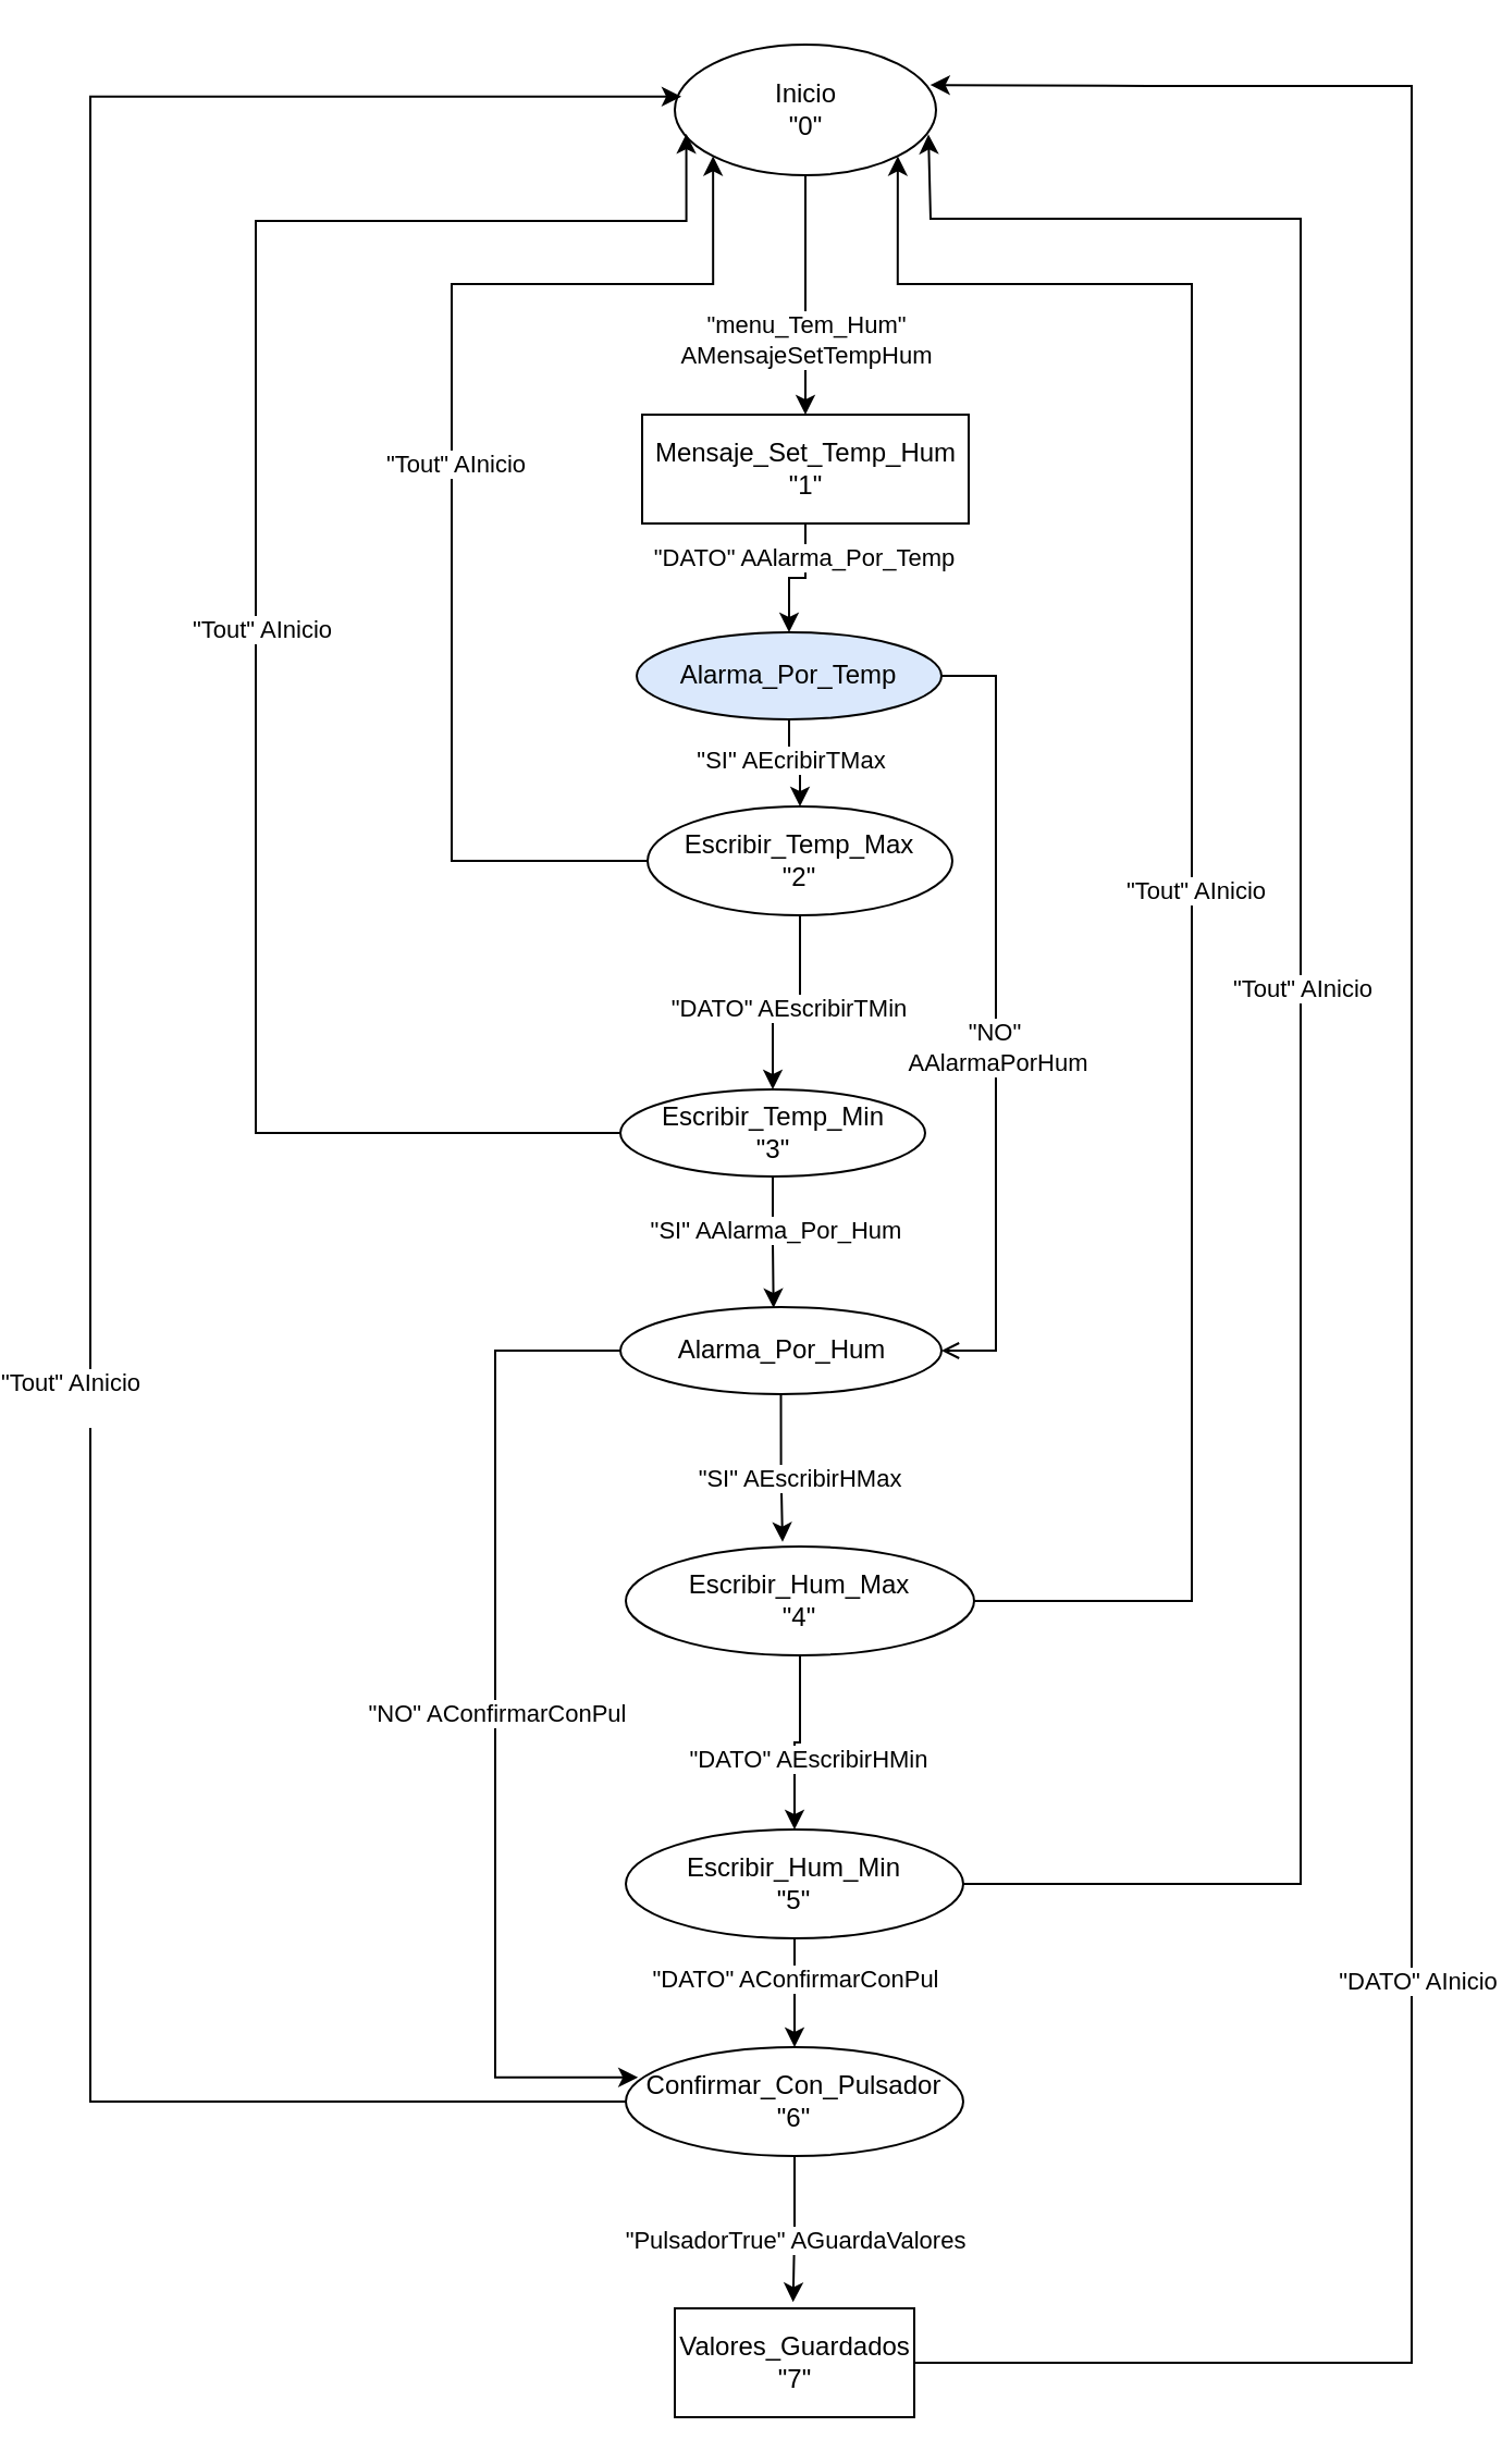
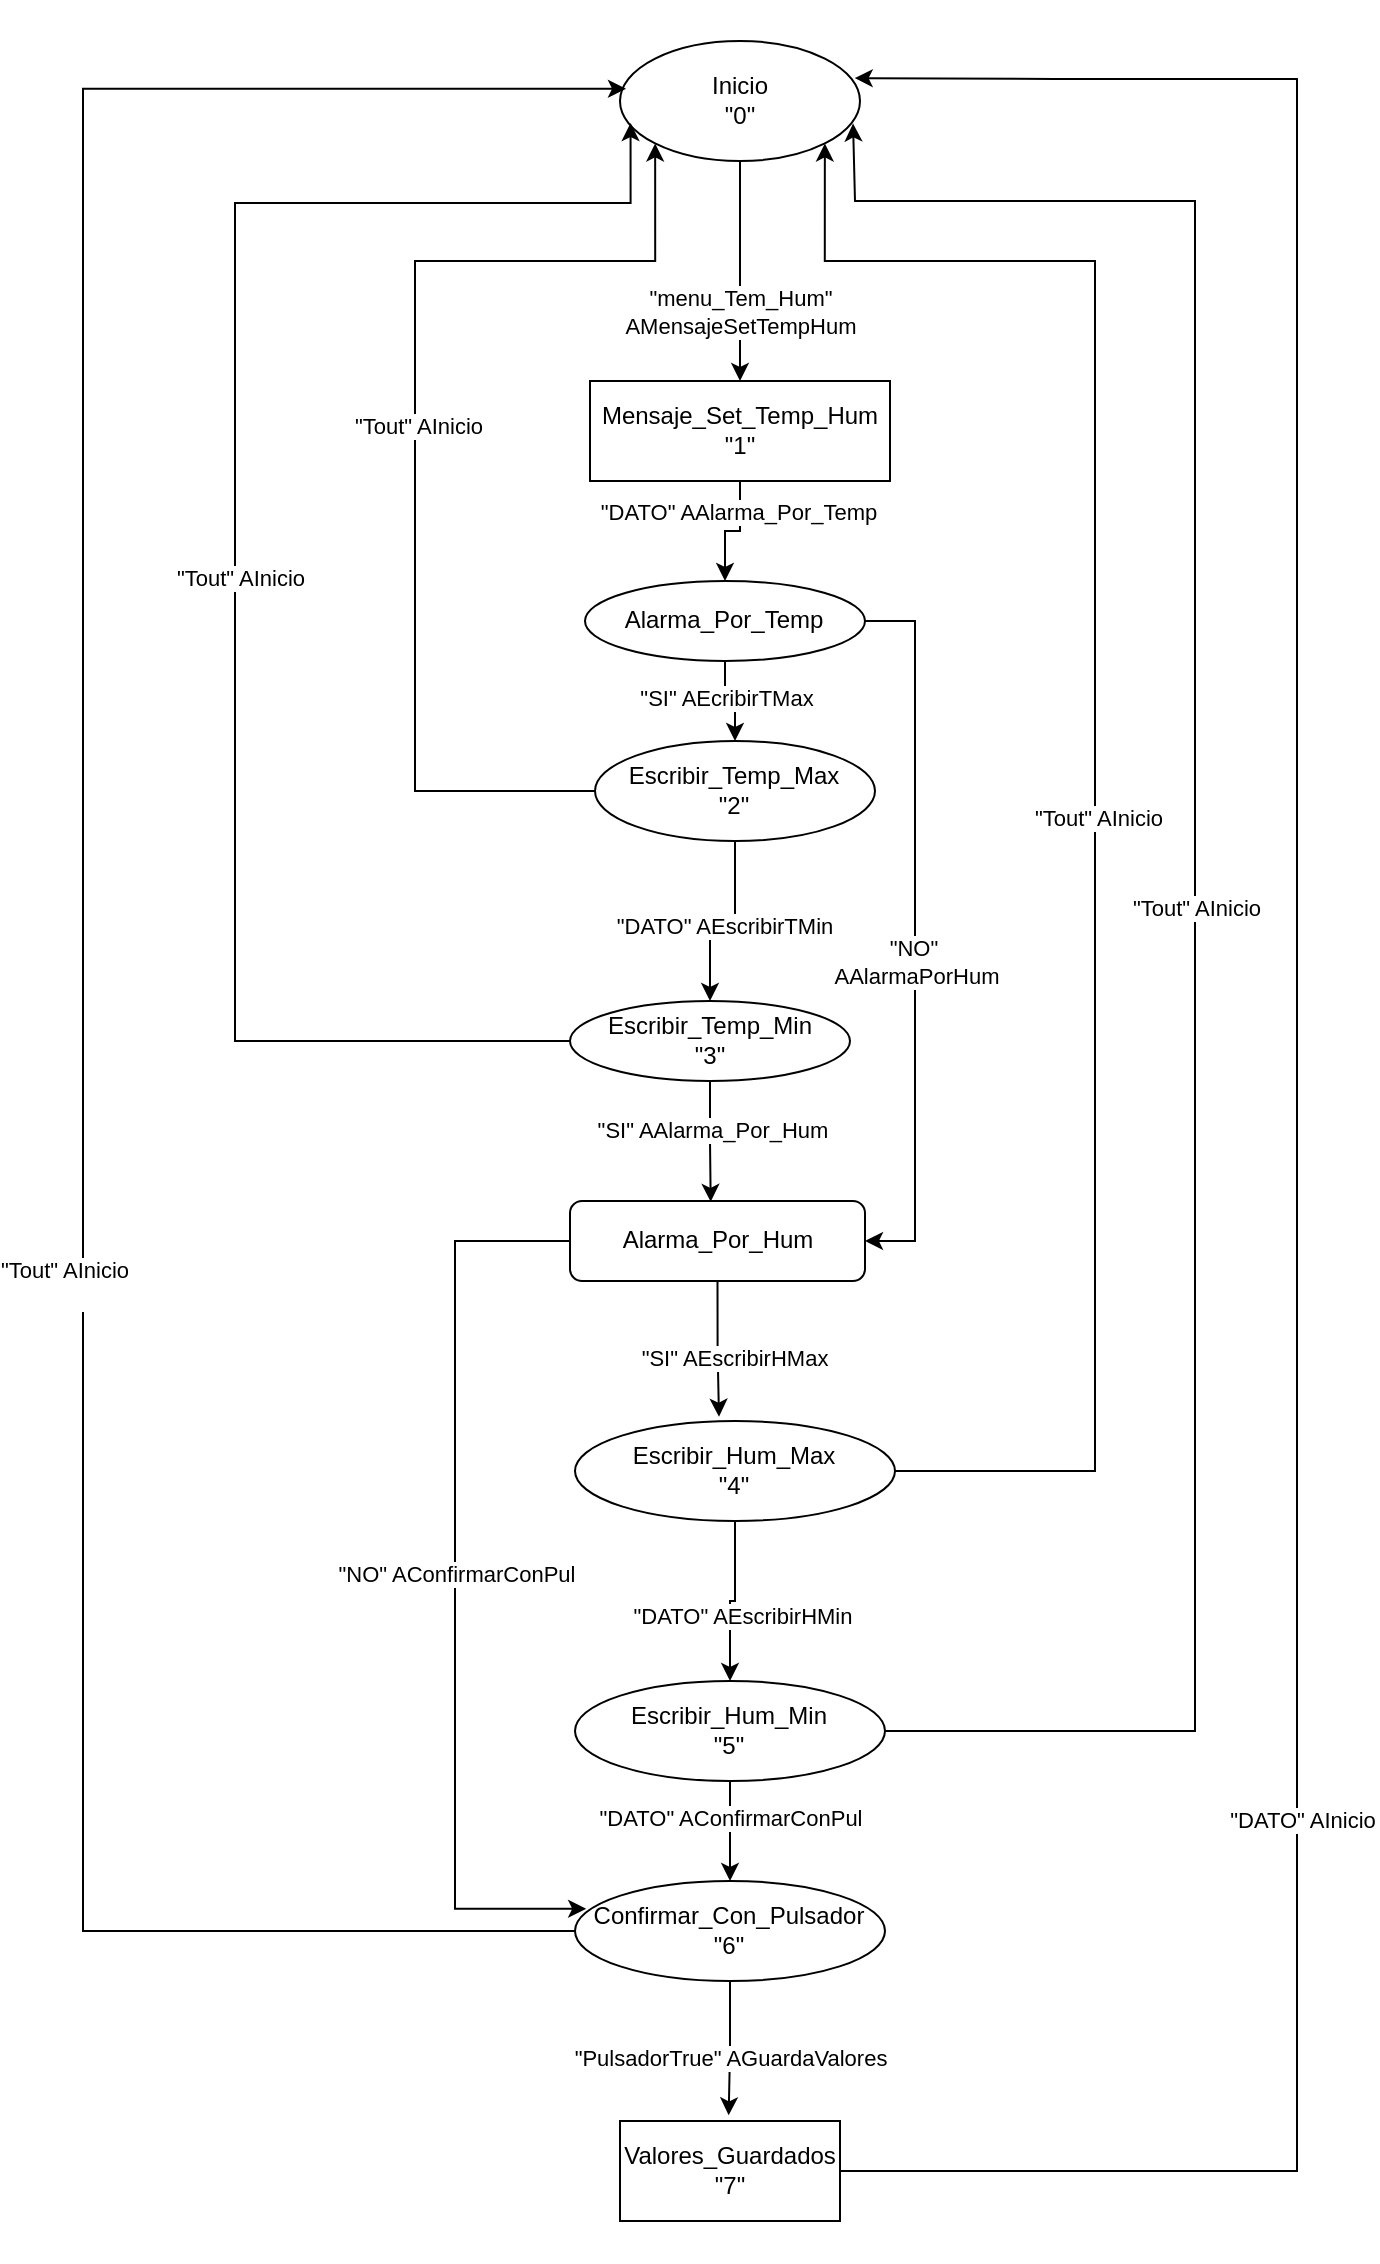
- <mxCell id="40" value="Alarma_Por_Temp" style="ellipse;whiteSpace=wrap;html=1;fillColor=#dae8fc;" vertex="1" parent="1"><mxGeometry x="271" y="290" width="140" height="40" as="geometry" /></mxCell>
+ <mxCell id="40" value="Alarma_Por_Temp" style="ellipse;whiteSpace=wrap;html=1;" vertex="1" parent="1"><mxGeometry x="271" y="290" width="140" height="40" as="geometry" /></mxCell>
- <mxCell id="43" value="Alarma_Por_Hum" style="ellipse;whiteSpace=wrap;html=1;" vertex="1" parent="1"><mxGeometry x="263.5" y="600" width="147.5" height="40" as="geometry" /></mxCell>
+ <mxCell id="43" value="Alarma_Por_Hum" style="whiteSpace=wrap;html=1;rounded=1;" vertex="1" parent="1"><mxGeometry x="263.5" y="600" width="147.5" height="40" as="geometry" /></mxCell>
- <mxCell id="38" style="edgeStyle=orthogonalEdgeStyle;rounded=0;orthogonalLoop=1;jettySize=auto;html=1;exitX=1;exitY=0.5;exitDx=0;exitDy=0;entryX=1;entryY=0.5;entryDx=0;entryDy=0;endArrow=open;" edge="1" parent="1" source="40" target="43"><mxGeometry relative="1" as="geometry"><mxPoint x="416" y="610" as="targetPoint" /><Array as="points"><mxPoint x="436" y="310" /><mxPoint x="436" y="620" /></Array></mxGeometry></mxCell>
+ <mxCell id="38" style="edgeStyle=orthogonalEdgeStyle;rounded=0;orthogonalLoop=1;jettySize=auto;html=1;exitX=1;exitY=0.5;exitDx=0;exitDy=0;entryX=1;entryY=0.5;entryDx=0;entryDy=0;" edge="1" parent="1" source="40" target="43"><mxGeometry relative="1" as="geometry"><mxPoint x="416" y="610" as="targetPoint" /><Array as="points"><mxPoint x="436" y="310" /><mxPoint x="436" y="620" /></Array></mxGeometry></mxCell>
